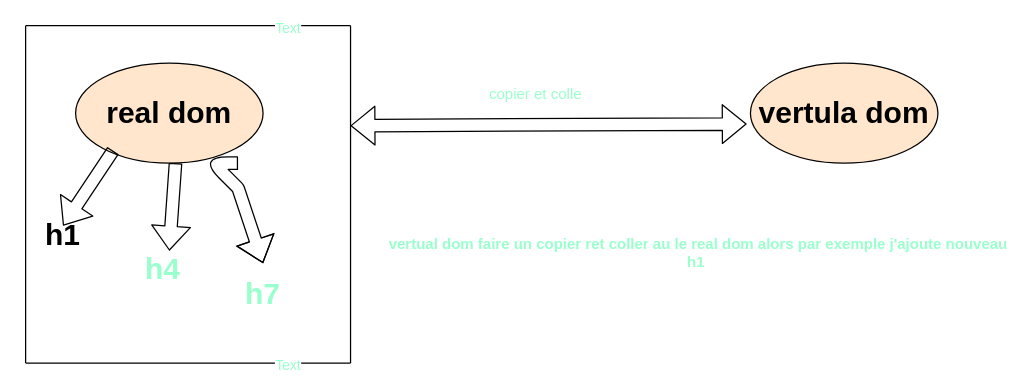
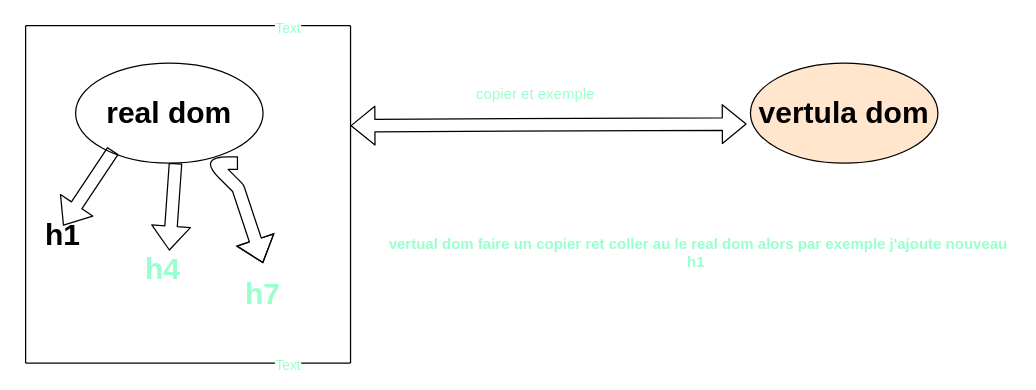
- <mxCell id="18" value="copier et colle&amp;nbsp;" style="text;html=1;strokeColor=none;fillColor=none;align=center;verticalAlign=middle;whiteSpace=wrap;rounded=0;fontColor=#99FFCC;" vertex="1" parent="1"><mxGeometry x="240" y="40" width="380" height="70" as="geometry" /></mxCell>
+ <mxCell id="18" value="copier et exemple&amp;nbsp;" style="text;html=1;strokeColor=none;fillColor=none;align=center;verticalAlign=middle;whiteSpace=wrap;rounded=0;fontColor=#99FFCC;" vertex="1" parent="1"><mxGeometry x="240" y="40" width="380" height="70" as="geometry" /></mxCell>
- <mxCell id="3" value="&lt;h1&gt;real dom&lt;/h1&gt;" style="ellipse;whiteSpace=wrap;html=1;fillColor=#ffe6cc;" vertex="1" parent="1"><mxGeometry x="60" y="50" width="150" height="80" as="geometry" /></mxCell>
+ <mxCell id="3" value="&lt;h1&gt;real dom&lt;/h1&gt;" style="ellipse;whiteSpace=wrap;html=1;" vertex="1" parent="1"><mxGeometry x="60" y="50" width="150" height="80" as="geometry" /></mxCell>
